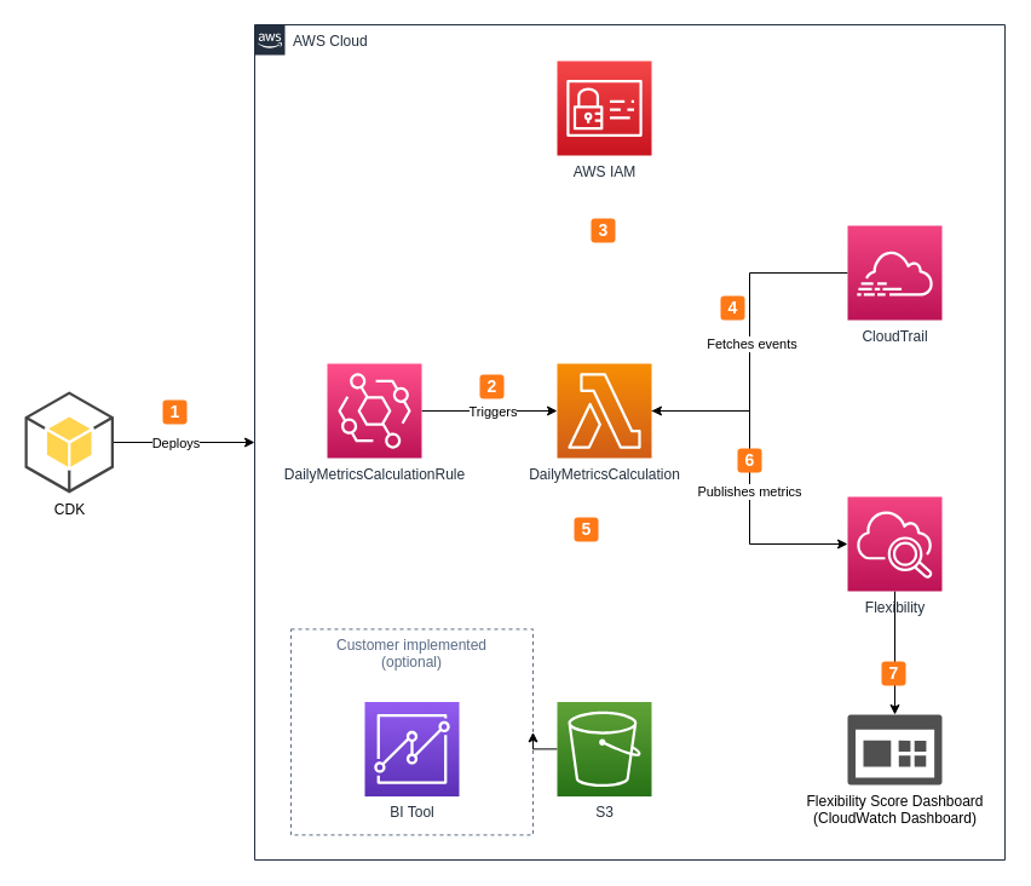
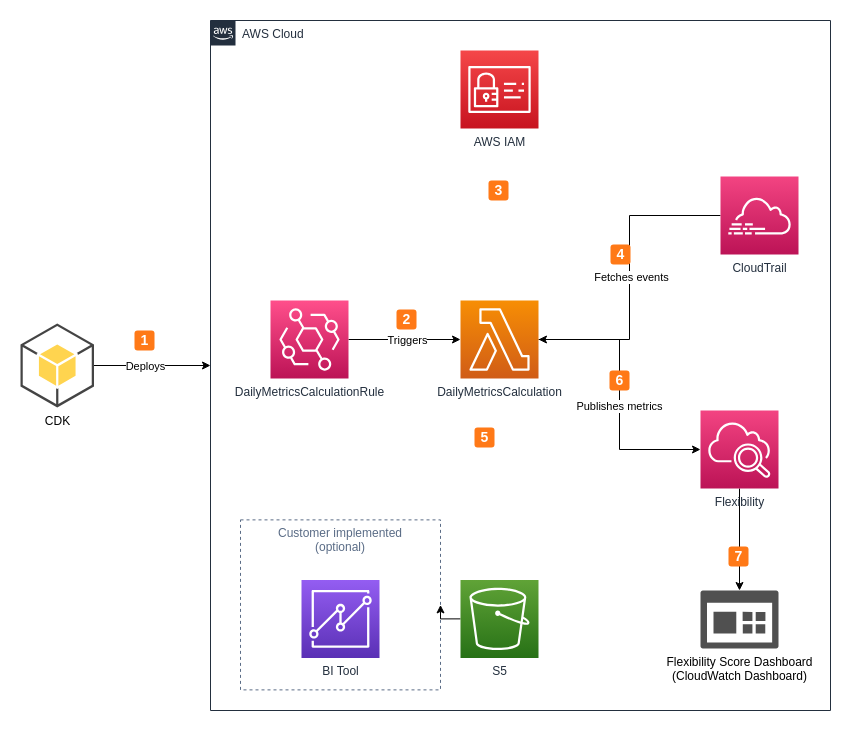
- <mxCell id="12" value="CloudTrail" style="sketch=0;points=[[0,0,0],[0.25,0,0],[0.5,0,0],[0.75,0,0],[1,0,0],[0,1,0],[0.25,1,0],[0.5,1,0],[0.75,1,0],[1,1,0],[0,0.25,0],[0,0.5,0],[0,0.75,0],[1,0.25,0],[1,0.5,0],[1,0.75,0]];points=[[0,0,0],[0.25,0,0],[0.5,0,0],[0.75,0,0],[1,0,0],[0,1,0],[0.25,1,0],[0.5,1,0],[0.75,1,0],[1,1,0],[0,0.25,0],[0,0.5,0],[0,0.75,0],[1,0.25,0],[1,0.5,0],[1,0.75,0]];outlineConnect=0;fontColor=#232F3E;gradientColor=#F34482;gradientDirection=north;fillColor=#BC1356;strokeColor=#ffffff;dashed=0;verticalLabelPosition=bottom;verticalAlign=top;align=center;html=1;fontSize=12;fontStyle=0;aspect=fixed;shape=mxgraph.aws4.resourceIcon;resIcon=mxgraph.aws4.cloudtrail;" parent="2" vertex="1"><mxGeometry x="490" y="166" width="78" height="78" as="geometry" /></mxCell>
+ <mxCell id="12" value="CloudTrail" style="sketch=0;points=[[0,0,0],[0.25,0,0],[0.5,0,0],[0.75,0,0],[1,0,0],[0,1,0],[0.25,1,0],[0.5,1,0],[0.75,1,0],[1,1,0],[0,0.25,0],[0,0.5,0],[0,0.75,0],[1,0.25,0],[1,0.5,0],[1,0.75,0]];points=[[0,0,0],[0.25,0,0],[0.5,0,0],[0.75,0,0],[1,0,0],[0,1,0],[0.25,1,0],[0.5,1,0],[0.75,1,0],[1,1,0],[0,0.25,0],[0,0.5,0],[0,0.75,0],[1,0.25,0],[1,0.5,0],[1,0.75,0]];outlineConnect=0;fontColor=#232F3E;gradientColor=#F34482;gradientDirection=north;fillColor=#BC1356;strokeColor=#ffffff;dashed=0;verticalLabelPosition=bottom;verticalAlign=top;align=center;html=1;fontSize=12;fontStyle=0;aspect=fixed;shape=mxgraph.aws4.resourceIcon;resIcon=mxgraph.aws4.cloudtrail;" parent="2" vertex="1"><mxGeometry x="510" y="156" width="78" height="78" as="geometry" /></mxCell>
- <mxCell id="22" value="4" style="text;html=1;align=center;verticalAlign=middle;resizable=0;points=[];autosize=1;strokeColor=none;fillColor=#FF7917;fontColor=#FFFFFF;rounded=1;fontStyle=1;fontSize=14;" vertex="1" parent="2"><mxGeometry x="385" y="224" width="20" height="20" as="geometry" /></mxCell>
+ <mxCell id="22" value="4" style="text;html=1;align=center;verticalAlign=middle;resizable=0;points=[];autosize=1;strokeColor=none;fillColor=#FF7917;fontColor=#FFFFFF;rounded=1;fontStyle=1;fontSize=14;" vertex="1" parent="2"><mxGeometry x="400" y="224" width="20" height="20" as="geometry" /></mxCell>
- <mxCell id="16" value="S3" style="sketch=0;points=[[0,0,0],[0.25,0,0],[0.5,0,0],[0.75,0,0],[1,0,0],[0,1,0],[0.25,1,0],[0.5,1,0],[0.75,1,0],[1,1,0],[0,0.25,0],[0,0.5,0],[0,0.75,0],[1,0.25,0],[1,0.5,0],[1,0.75,0]];outlineConnect=0;fontColor=#232F3E;gradientColor=#60A337;gradientDirection=north;fillColor=#277116;strokeColor=#ffffff;dashed=0;verticalLabelPosition=bottom;verticalAlign=top;align=center;html=1;fontSize=12;fontStyle=0;aspect=fixed;shape=mxgraph.aws4.resourceIcon;resIcon=mxgraph.aws4.s3;" parent="2" vertex="1"><mxGeometry x="250" y="559.39" width="78" height="78" as="geometry" /></mxCell>
+ <mxCell id="16" value="S5" style="sketch=0;points=[[0,0,0],[0.25,0,0],[0.5,0,0],[0.75,0,0],[1,0,0],[0,1,0],[0.25,1,0],[0.5,1,0],[0.75,1,0],[1,1,0],[0,0.25,0],[0,0.5,0],[0,0.75,0],[1,0.25,0],[1,0.5,0],[1,0.75,0]];outlineConnect=0;fontColor=#232F3E;gradientColor=#60A337;gradientDirection=north;fillColor=#277116;strokeColor=#ffffff;dashed=0;verticalLabelPosition=bottom;verticalAlign=top;align=center;html=1;fontSize=12;fontStyle=0;aspect=fixed;shape=mxgraph.aws4.resourceIcon;resIcon=mxgraph.aws4.s3;" parent="2" vertex="1"><mxGeometry x="250" y="559.39" width="78" height="78" as="geometry" /></mxCell>
